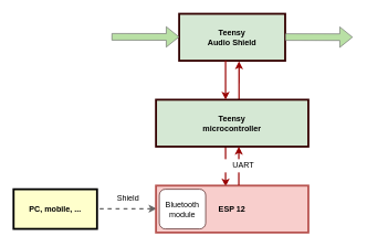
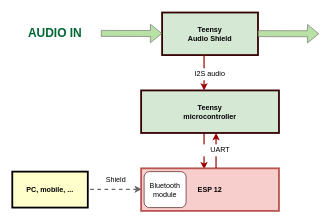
+ <mxCell id="17" value="AUDIO IN" style="text;spacingTop=-5;align=center;fontSize=20;fontStyle=1;fontColor=#006633;" vertex="1" parent="1"><mxGeometry x="37" y="40.62" width="109" height="29.75" as="geometry" /></mxCell>
+ <mxCell id="14" value="I2S audio" style="text;spacingTop=-5;align=center;fillColor=default;" vertex="1" parent="1"><mxGeometry x="310" y="113" width="80" height="20" as="geometry" /></mxCell>
- <mxCell id="4" value="" style="edgeStyle=elbowEdgeStyle;elbow=horizontal;strokeColor=#990000;strokeWidth=2;exitX=0.545;exitY=0.002;exitDx=0;exitDy=0;exitPerimeter=0;entryX=0.565;entryY=1.012;entryDx=0;entryDy=0;entryPerimeter=0;" parent="1" source="10" target="9" edge="1"><mxGeometry width="100" height="100" relative="1" as="geometry"><mxPoint x="360" y="139.071" as="sourcePoint" /><mxPoint x="360.36" y="70" as="targetPoint" /><Array as="points"><mxPoint x="360.36" y="114" /></Array></mxGeometry></mxCell>
